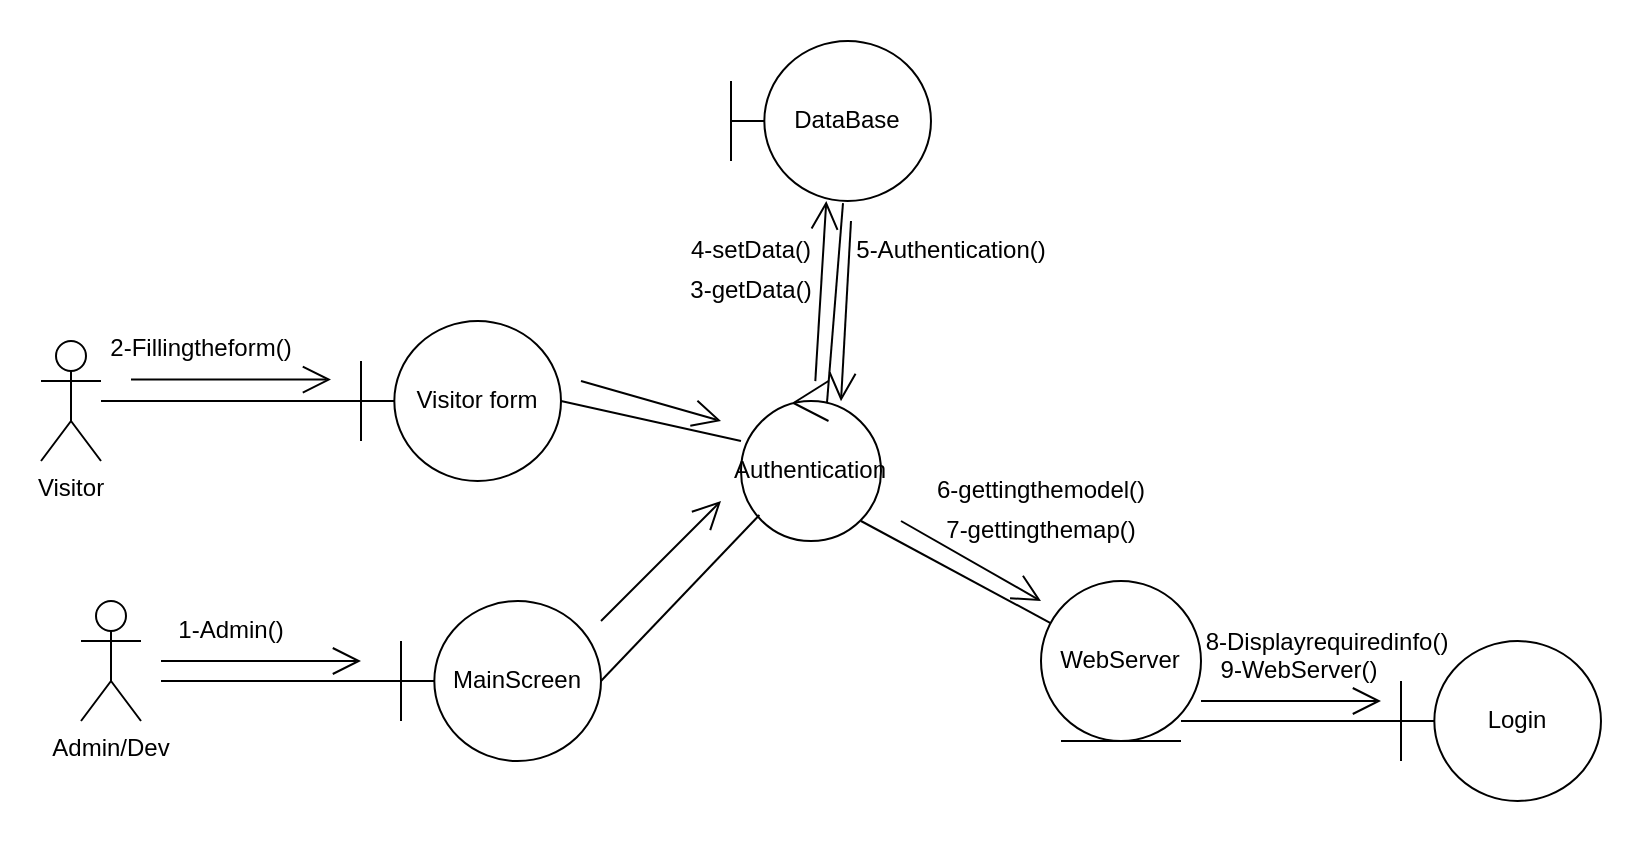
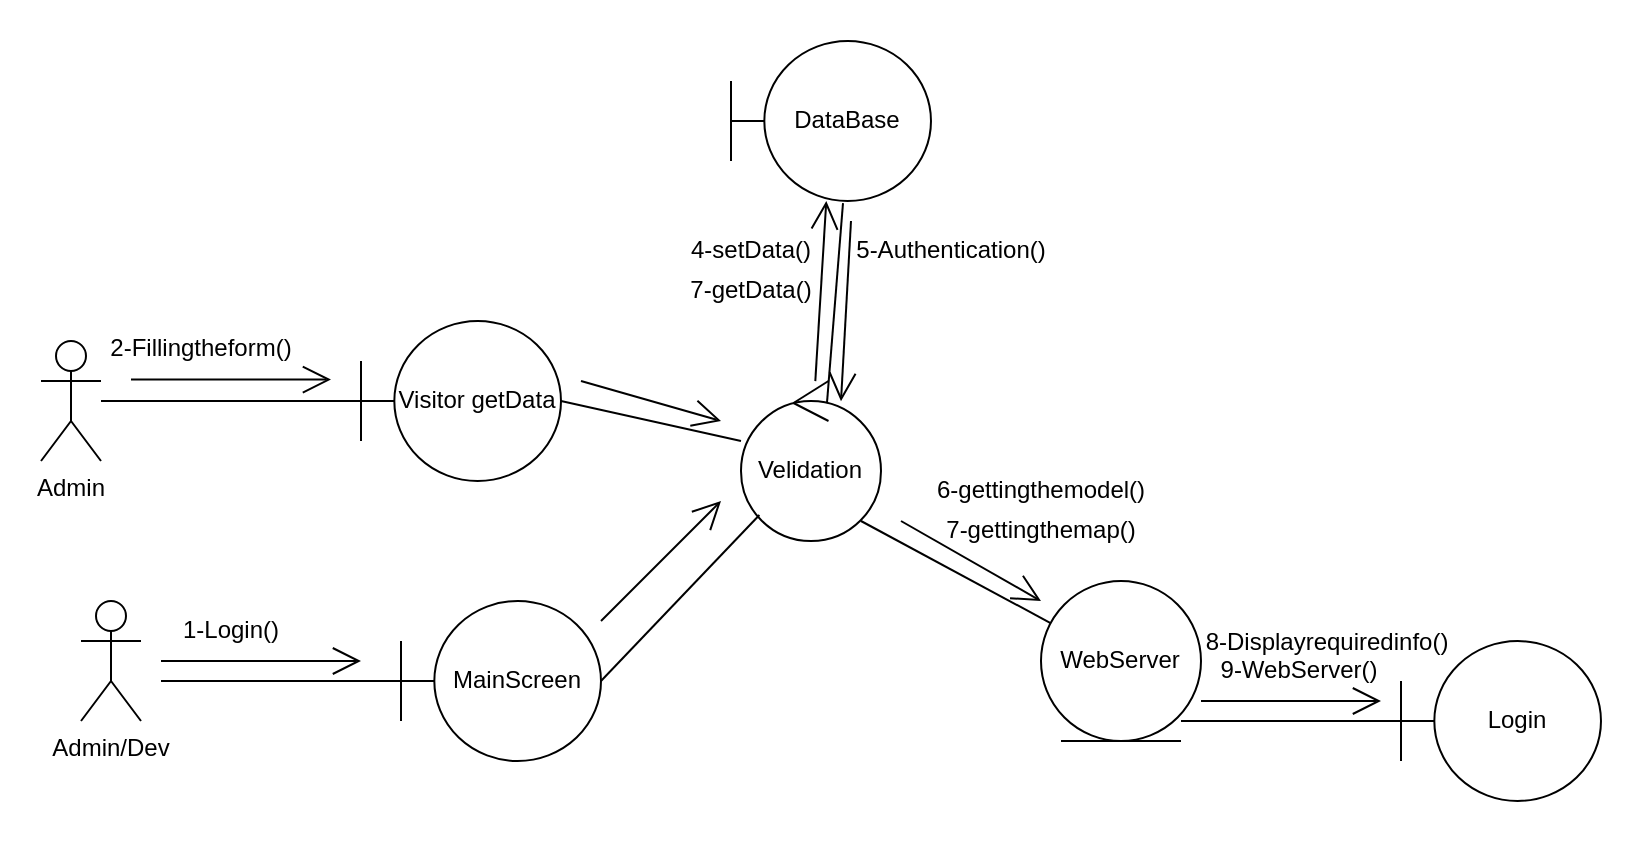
- <mxCell id="13" value="3-getData()" style="text;html=1;align=center;verticalAlign=middle;resizable=0;points=[];autosize=1;strokeColor=none;fillColor=none;" vertex="1" parent="1"><mxGeometry x="335" y="130" width="80" height="30" as="geometry" /></mxCell>
+ <mxCell id="13" value="7-getData()" style="text;html=1;align=center;verticalAlign=middle;resizable=0;points=[];autosize=1;strokeColor=none;fillColor=none;" vertex="1" parent="1"><mxGeometry x="335" y="130" width="80" height="30" as="geometry" /></mxCell>
- <mxCell id="27" value="Visitor form" style="shape=umlBoundary;whiteSpace=wrap;html=1;" vertex="1" parent="1"><mxGeometry x="180" y="160" width="100" height="80" as="geometry" /></mxCell>
+ <mxCell id="27" value="Visitor getData" style="shape=umlBoundary;whiteSpace=wrap;html=1;" vertex="1" parent="1"><mxGeometry x="180" y="160" width="100" height="80" as="geometry" /></mxCell>
- <mxCell id="8" value="Authentication" style="ellipse;shape=umlControl;whiteSpace=wrap;html=1;" vertex="1" parent="1"><mxGeometry x="370" y="190" width="70" height="80" as="geometry" /></mxCell>
+ <mxCell id="8" value="Velidation" style="ellipse;shape=umlControl;whiteSpace=wrap;html=1;" vertex="1" parent="1"><mxGeometry x="370" y="190" width="70" height="80" as="geometry" /></mxCell>
- <mxCell id="2" value="Visitor" style="shape=umlActor;verticalLabelPosition=bottom;verticalAlign=top;html=1;" vertex="1" parent="1"><mxGeometry x="20" y="170" width="30" height="60" as="geometry" /></mxCell>
+ <mxCell id="2" value="Admin" style="shape=umlActor;verticalLabelPosition=bottom;verticalAlign=top;html=1;" vertex="1" parent="1"><mxGeometry x="20" y="170" width="30" height="60" as="geometry" /></mxCell>
- <mxCell id="7" value="1-Admin()" style="text;html=1;align=center;verticalAlign=middle;resizable=0;points=[];autosize=1;strokeColor=none;fillColor=none;" vertex="1" parent="1"><mxGeometry x="80" y="300" width="70" height="30" as="geometry" /></mxCell>
+ <mxCell id="7" value="1-Login()" style="text;html=1;align=center;verticalAlign=middle;resizable=0;points=[];autosize=1;strokeColor=none;fillColor=none;" vertex="1" parent="1"><mxGeometry x="80" y="300" width="70" height="30" as="geometry" /></mxCell>
